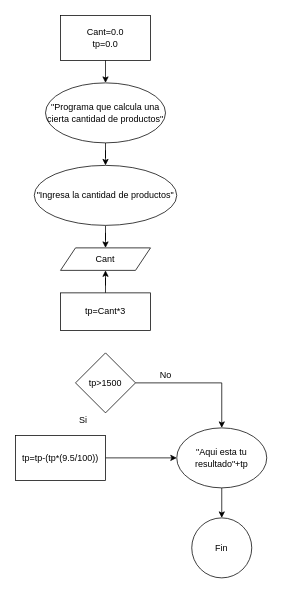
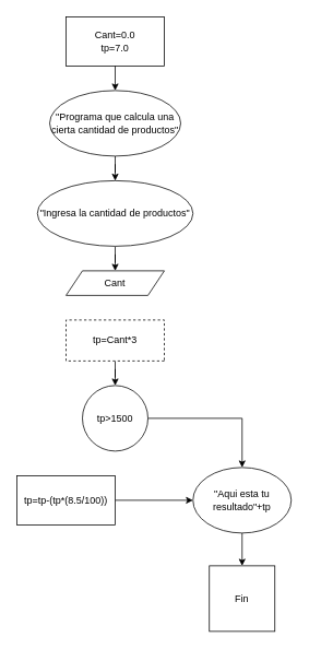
- <mxCell id="2" value="Cant=0.0&lt;br&gt;tp=0.0" style="rounded=0;whiteSpace=wrap;html=1;" vertex="1" parent="1"><mxGeometry x="80" y="20" width="120" height="60" as="geometry" /></mxCell>
+ <mxCell id="2" value="Cant=0.0&lt;br&gt;tp=7.0" style="rounded=0;whiteSpace=wrap;html=1;" vertex="1" parent="1"><mxGeometry x="80" y="20" width="120" height="60" as="geometry" /></mxCell>
- <mxCell id="16" style="edgeStyle=orthogonalEdgeStyle;rounded=0;orthogonalLoop=1;jettySize=auto;html=1;" edge="1" parent="1" source="17" target="8"><mxGeometry relative="1" as="geometry" /></mxCell>
+ <mxCell id="16" style="edgeStyle=orthogonalEdgeStyle;rounded=0;orthogonalLoop=1;jettySize=auto;html=1;" edge="1" parent="1" source="17" target="10"><mxGeometry relative="1" as="geometry" /></mxCell>
- <mxCell id="17" value="tp=Cant*3" style="rounded=0;whiteSpace=wrap;html=1;direction=west;" vertex="1" parent="1"><mxGeometry x="80" y="390" width="120" height="50" as="geometry" /></mxCell>
+ <mxCell id="17" value="tp=Cant*3" style="rounded=0;whiteSpace=wrap;html=1;direction=west;dashed=1;" vertex="1" parent="1"><mxGeometry x="80" y="390" width="120" height="50" as="geometry" /></mxCell>
- <mxCell id="12" value="No" style="text;html=1;align=center;verticalAlign=middle;resizable=0;points=[];autosize=1;" vertex="1" parent="1"><mxGeometry x="205" y="490" width="30" height="20" as="geometry" /></mxCell>
- <mxCell id="10" value="tp&amp;gt;1500" style="rhombus;whiteSpace=wrap;html=1;" vertex="1" parent="1"><mxGeometry x="100" y="470" width="80" height="80" as="geometry" /></mxCell>
+ <mxCell id="10" value="tp&amp;gt;1500" style="ellipse;whiteSpace=wrap;html=1;" vertex="1" parent="1"><mxGeometry x="100" y="470" width="80" height="80" as="geometry" /></mxCell>
- <mxCell id="11" value="Si" style="text;html=1;align=center;verticalAlign=middle;resizable=0;points=[];autosize=1;" vertex="1" parent="1"><mxGeometry x="95" y="550" width="30" height="20" as="geometry" /></mxCell>
- <mxCell id="14" value="tp=tp-(tp*(9.5/100))" style="whiteSpace=wrap;html=1;" vertex="1" parent="1"><mxGeometry x="20" y="580" width="120" height="60" as="geometry" /></mxCell>
+ <mxCell id="14" value="tp=tp-(tp*(8.5/100))" style="whiteSpace=wrap;html=1;" vertex="1" parent="1"><mxGeometry x="20" y="580" width="120" height="60" as="geometry" /></mxCell>
- <mxCell id="15" value="Fin" style="ellipse;whiteSpace=wrap;html=1;aspect=fixed;" vertex="1" parent="1"><mxGeometry x="255" y="690" width="80" height="80" as="geometry" /></mxCell>
+ <mxCell id="15" value="Fin" style="whiteSpace=wrap;html=1;aspect=fixed;rounded=0;" vertex="1" parent="1"><mxGeometry x="255" y="690" width="80" height="80" as="geometry" /></mxCell>
